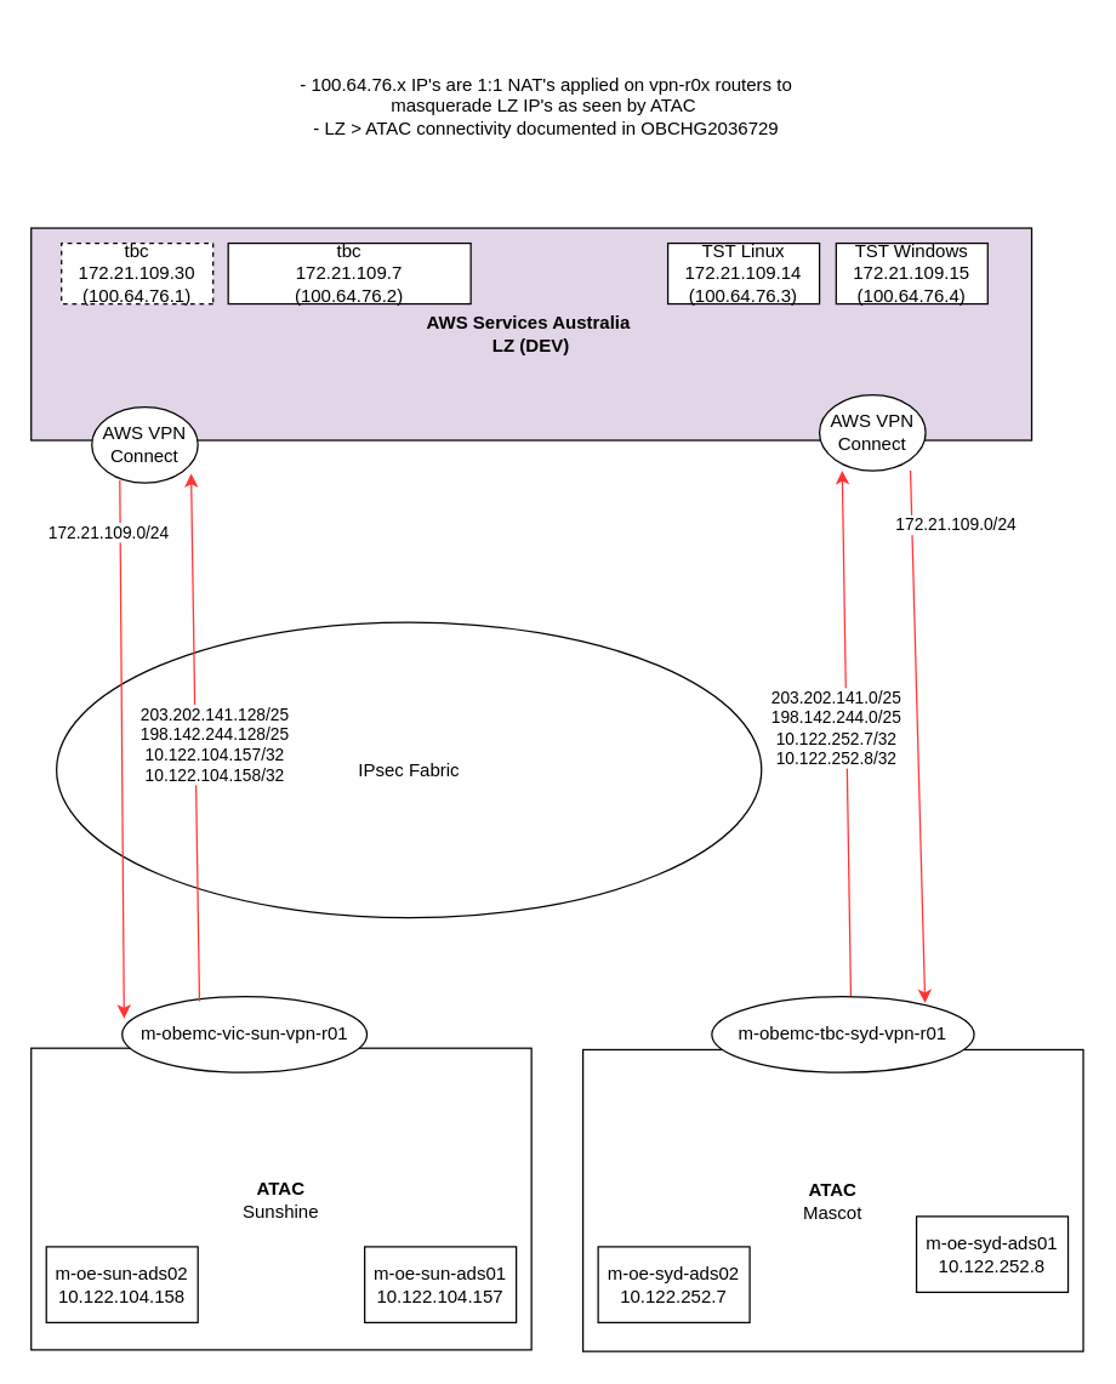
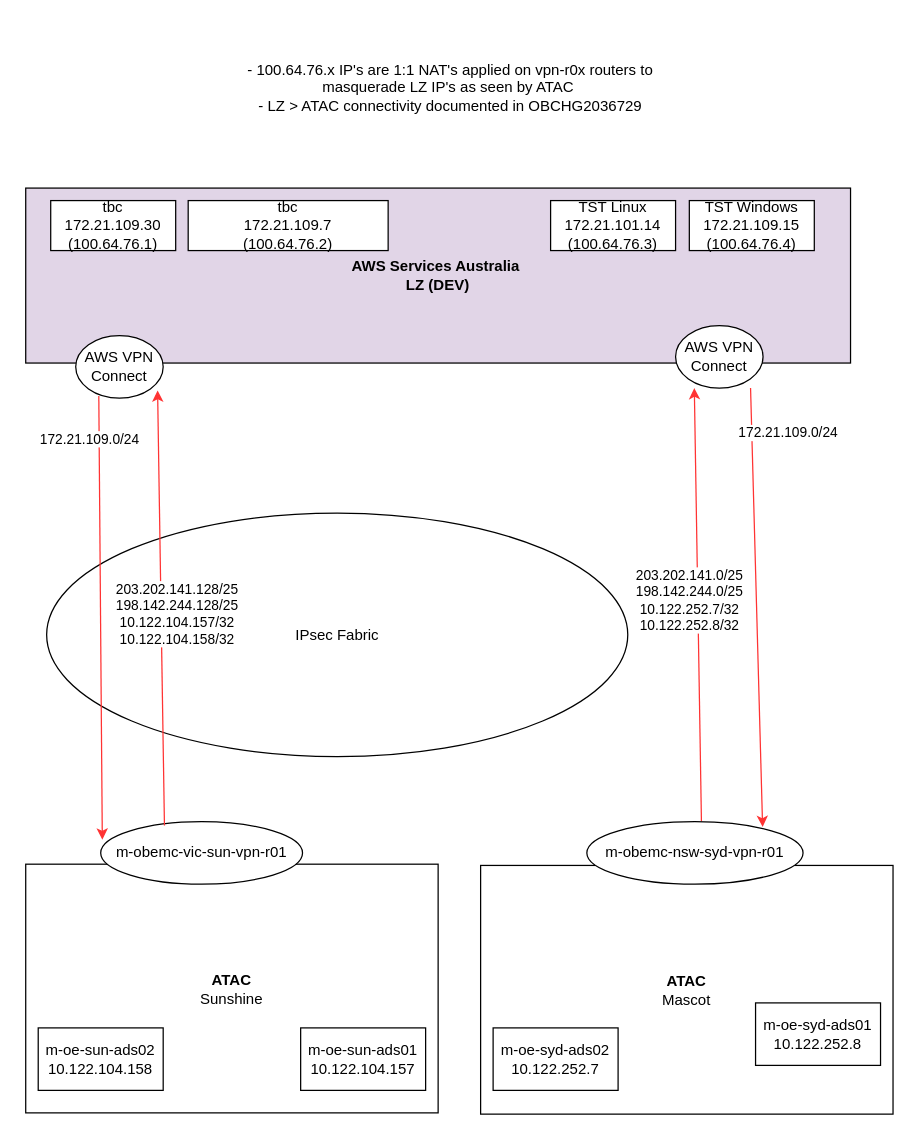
- <mxCell id="22" value="tbc&lt;br&gt;&lt;div&gt;172.21.109.30&lt;br&gt;(100.64.76.1)&lt;/div&gt;" style="rounded=0;whiteSpace=wrap;html=1;direction=west;dashed=1;" vertex="1" parent="1"><mxGeometry x="40" y="160" width="100" height="40" as="geometry" /></mxCell>
+ <mxCell id="22" value="tbc&lt;br&gt;&lt;div&gt;172.21.109.30&lt;br&gt;(100.64.76.1)&lt;/div&gt;" style="rounded=0;whiteSpace=wrap;html=1;direction=west;" vertex="1" parent="1"><mxGeometry x="40" y="160" width="100" height="40" as="geometry" /></mxCell>
- <mxCell id="24" value="&lt;div&gt;TST Linux&lt;/div&gt;172.21.109.14&lt;br&gt;(100.64.76.3)" style="rounded=0;whiteSpace=wrap;html=1;direction=west;" vertex="1" parent="1"><mxGeometry x="440" y="160" width="100" height="40" as="geometry" /></mxCell>
+ <mxCell id="24" value="&lt;div&gt;TST Linux&lt;/div&gt;172.21.101.14&lt;br&gt;(100.64.76.3)" style="rounded=0;whiteSpace=wrap;html=1;direction=west;" vertex="1" parent="1"><mxGeometry x="440" y="160" width="100" height="40" as="geometry" /></mxCell>
- <mxCell id="19" value="m-obemc-tbc-syd-vpn-r01" style="ellipse;whiteSpace=wrap;html=1;" vertex="1" parent="1"><mxGeometry x="469" y="657" width="173" height="50" as="geometry" /></mxCell>
+ <mxCell id="19" value="m-obemc-nsw-syd-vpn-r01" style="ellipse;whiteSpace=wrap;html=1;" vertex="1" parent="1"><mxGeometry x="469" y="657" width="173" height="50" as="geometry" /></mxCell>
